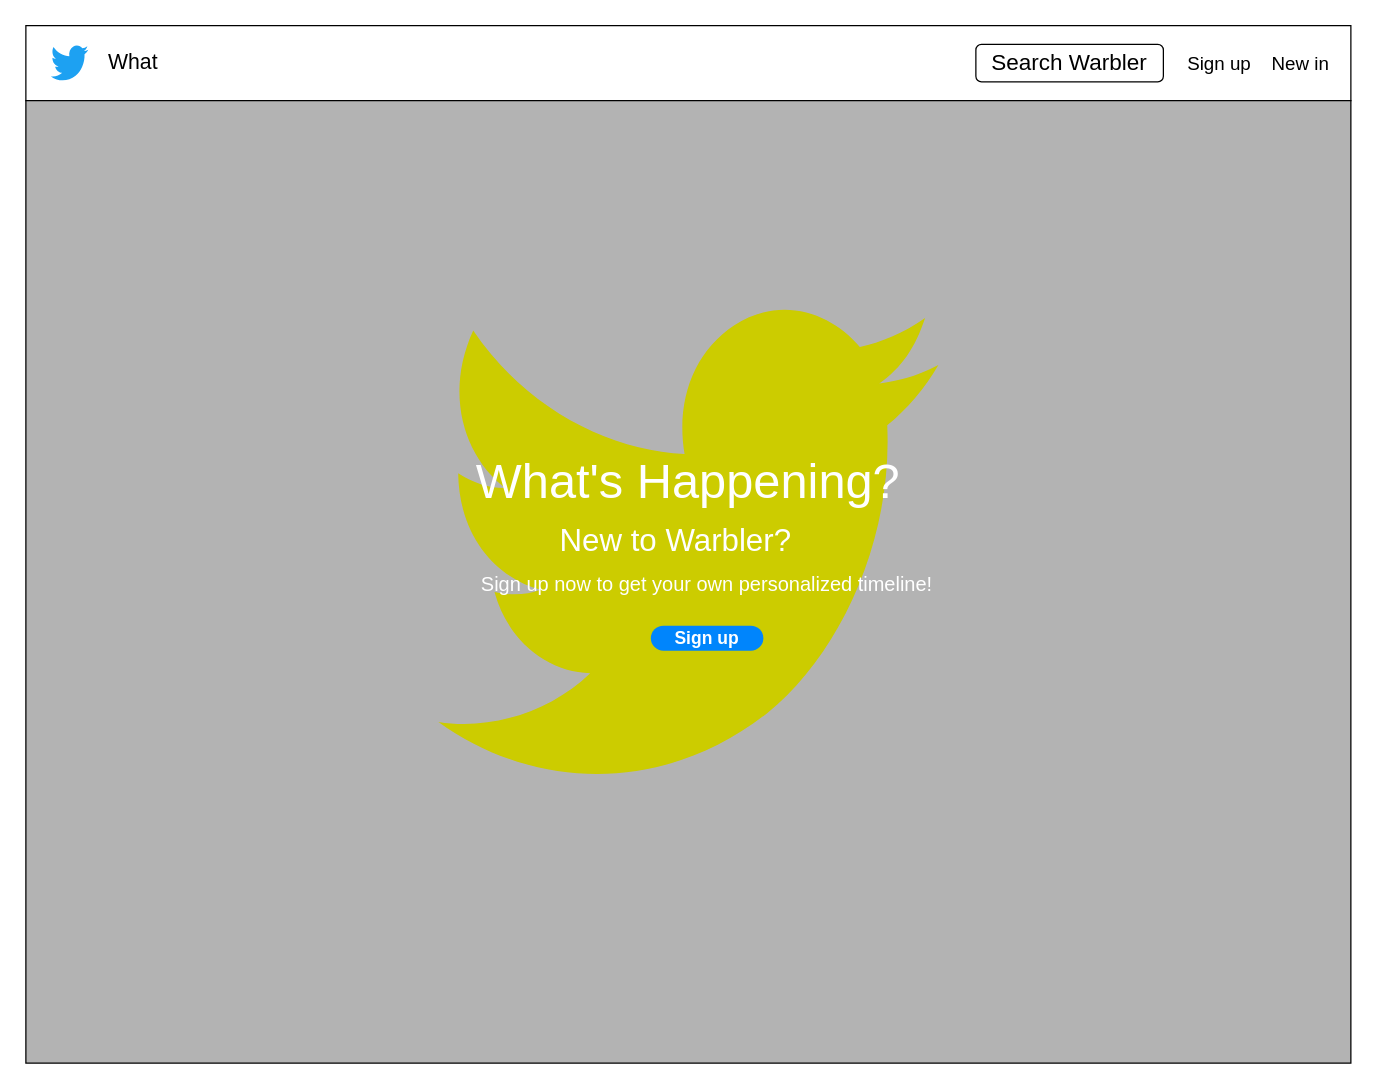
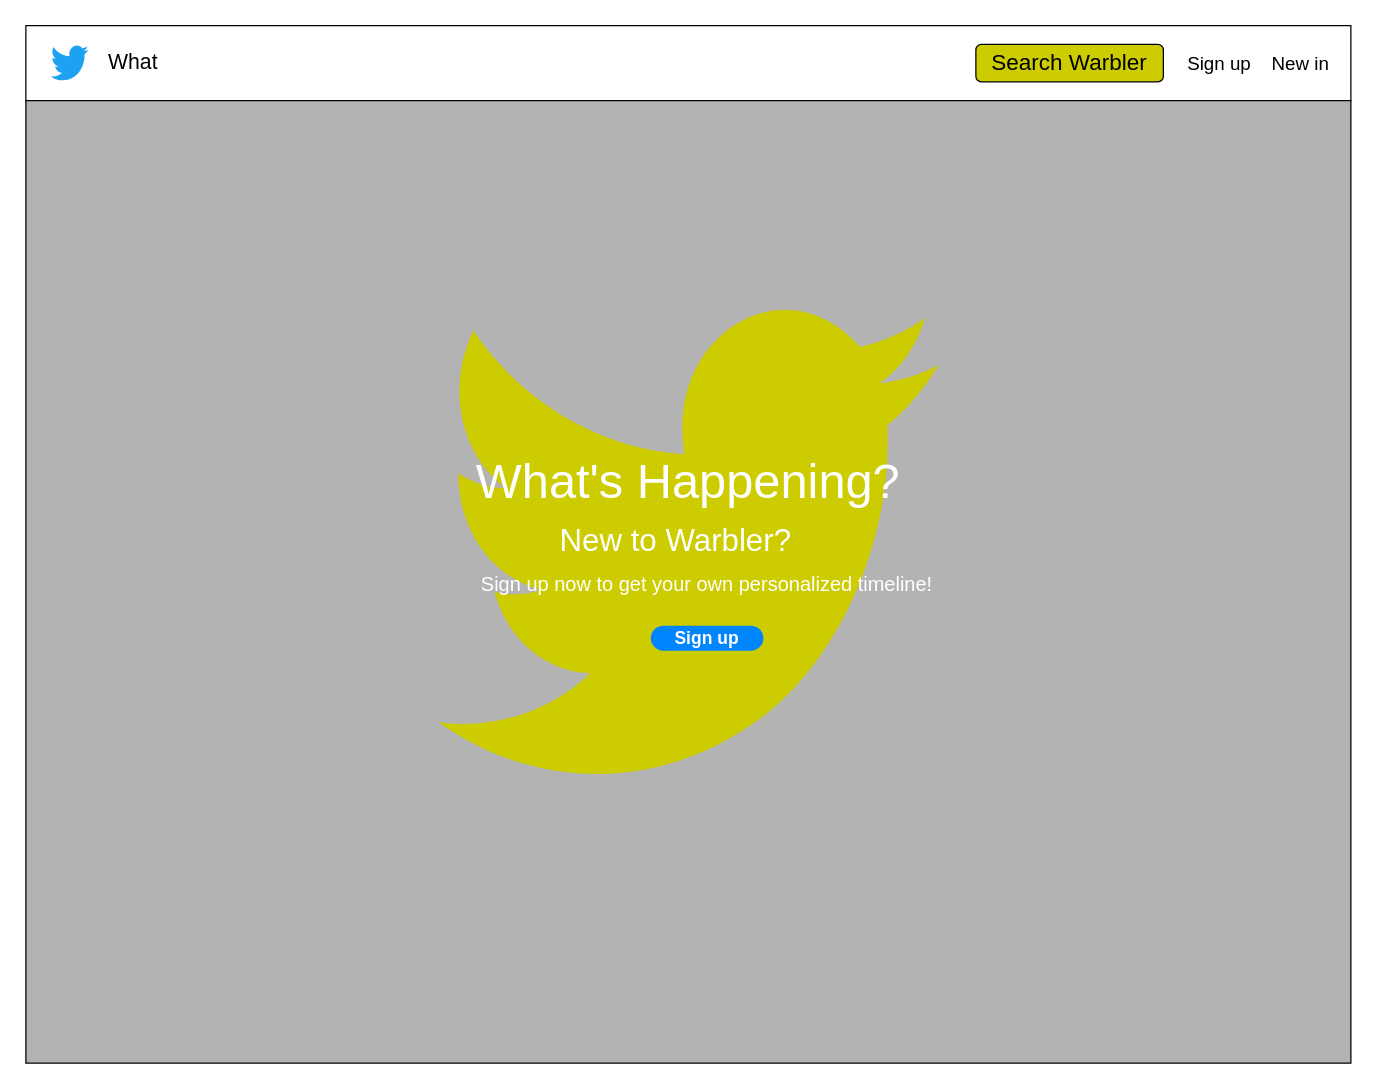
- <mxCell id="5" value="Search Warbler" style="rounded=1;whiteSpace=wrap;html=1;fontSize=18;" vertex="1" parent="3"><mxGeometry x="760" y="15" width="150" height="30" as="geometry" /></mxCell>
+ <mxCell id="5" value="Search Warbler" style="rounded=1;whiteSpace=wrap;html=1;fontSize=18;fillColor=#cccc00;" vertex="1" parent="3"><mxGeometry x="760" y="15" width="150" height="30" as="geometry" /></mxCell>
